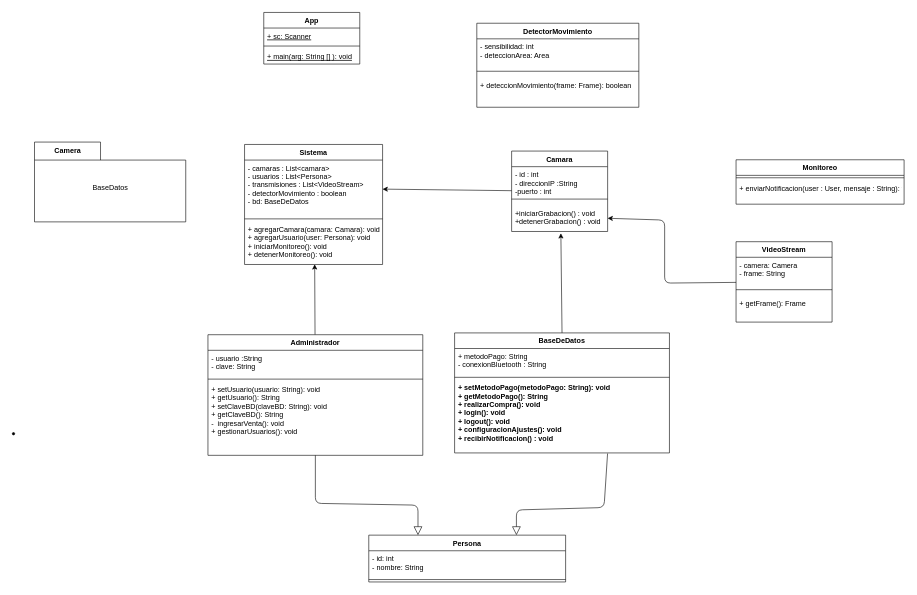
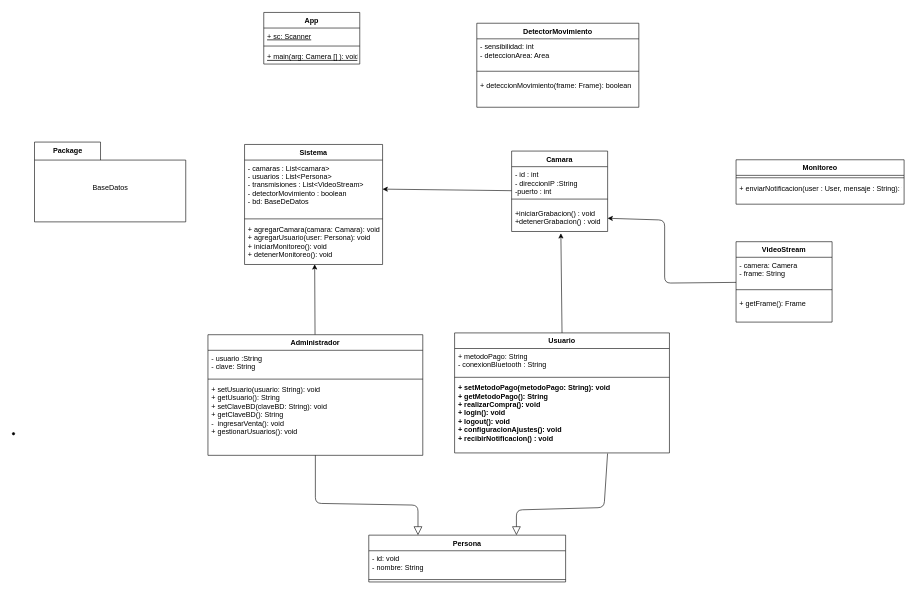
- <mxCell id="22" value="+ main(arg: String [] ): void" style="text;strokeColor=none;fillColor=none;align=left;verticalAlign=top;spacingLeft=4;spacingRight=4;overflow=hidden;rotatable=0;points=[[0,0.5],[1,0.5]];portConstraint=eastwest;fontStyle=4" parent="19" vertex="1"><mxGeometry y="60" width="160" height="26" as="geometry" /></mxCell>
+ <mxCell id="22" value="+ main(arg: Camera [] ): void" style="text;strokeColor=none;fillColor=none;align=left;verticalAlign=top;spacingLeft=4;spacingRight=4;overflow=hidden;rotatable=0;points=[[0,0.5],[1,0.5]];portConstraint=eastwest;fontStyle=4" parent="19" vertex="1"><mxGeometry y="60" width="160" height="26" as="geometry" /></mxCell>
- <mxCell id="42" value="Camera" style="shape=folder;fontStyle=1;tabWidth=110;tabHeight=30;tabPosition=left;html=1;boundedLbl=1;labelInHeader=1;container=1;collapsible=0;" vertex="1" parent="1"><mxGeometry x="57" y="236" width="252" height="133" as="geometry" /></mxCell>
+ <mxCell id="42" value="Package" style="shape=folder;fontStyle=1;tabWidth=110;tabHeight=30;tabPosition=left;html=1;boundedLbl=1;labelInHeader=1;container=1;collapsible=0;" vertex="1" parent="1"><mxGeometry x="57" y="236" width="252" height="133" as="geometry" /></mxCell>
- <mxCell id="27" value="BaseDeDatos" style="swimlane;fontStyle=1;align=center;verticalAlign=top;childLayout=stackLayout;horizontal=1;startSize=26;horizontalStack=0;resizeParent=1;resizeParentMax=0;resizeLast=0;collapsible=1;marginBottom=0;" parent="1" vertex="1"><mxGeometry x="757" y="554" width="358" height="200" as="geometry" /></mxCell>
+ <mxCell id="27" value="Usuario" style="swimlane;fontStyle=1;align=center;verticalAlign=top;childLayout=stackLayout;horizontal=1;startSize=26;horizontalStack=0;resizeParent=1;resizeParentMax=0;resizeLast=0;collapsible=1;marginBottom=0;" parent="1" vertex="1"><mxGeometry x="757" y="554" width="358" height="200" as="geometry" /></mxCell>
- <mxCell id="37" value="- id: int &#10;- nombre: String " style="text;strokeColor=none;fillColor=none;align=left;verticalAlign=top;spacingLeft=4;spacingRight=4;overflow=hidden;rotatable=0;points=[[0,0.5],[1,0.5]];portConstraint=eastwest;" parent="36" vertex="1"><mxGeometry y="26" width="328" height="44" as="geometry" /></mxCell>
+ <mxCell id="37" value="- id: void &#10;- nombre: String " style="text;strokeColor=none;fillColor=none;align=left;verticalAlign=top;spacingLeft=4;spacingRight=4;overflow=hidden;rotatable=0;points=[[0,0.5],[1,0.5]];portConstraint=eastwest;" parent="36" vertex="1"><mxGeometry y="26" width="328" height="44" as="geometry" /></mxCell>
